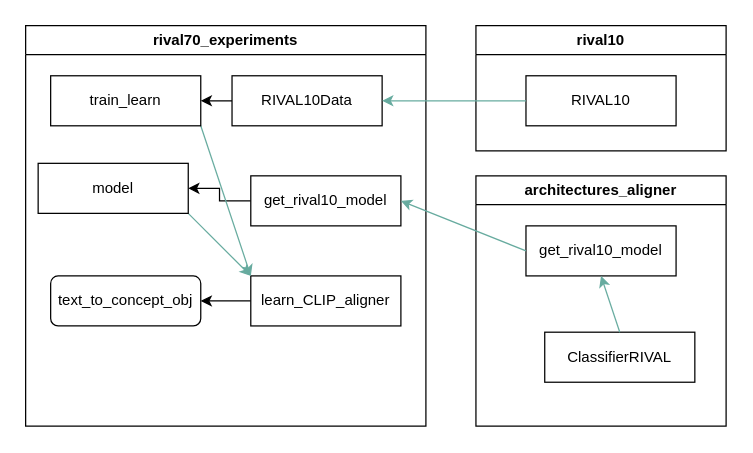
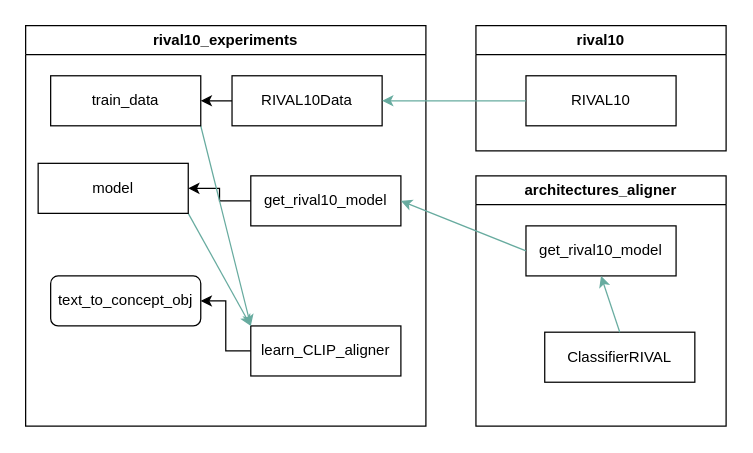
- <mxCell id="2" value="rival70_experiments" style="swimlane;whiteSpace=wrap;html=1;" parent="1" vertex="1"><mxGeometry x="20" y="20" width="320" height="320" as="geometry"><mxRectangle x="40" y="40" width="150" height="30" as="alternateBounds" /></mxGeometry></mxCell>
+ <mxCell id="2" value="rival10_experiments" style="swimlane;whiteSpace=wrap;html=1;" parent="1" vertex="1"><mxGeometry x="20" y="20" width="320" height="320" as="geometry"><mxRectangle x="40" y="40" width="150" height="30" as="alternateBounds" /></mxGeometry></mxCell>
- <mxCell id="11" value="train_learn" style="whiteSpace=wrap;html=1;" parent="2" vertex="1"><mxGeometry x="20" y="40" width="120" height="40" as="geometry" /></mxCell>
+ <mxCell id="11" value="train_data" style="whiteSpace=wrap;html=1;" parent="2" vertex="1"><mxGeometry x="20" y="40" width="120" height="40" as="geometry" /></mxCell>
- <mxCell id="5" value="learn_CLIP_aligner" style="whiteSpace=wrap;html=1;" parent="2" vertex="1"><mxGeometry x="180" y="200" width="120" height="40" as="geometry" /></mxCell>
+ <mxCell id="5" value="learn_CLIP_aligner" style="whiteSpace=wrap;html=1;" parent="2" vertex="1"><mxGeometry x="180" y="240" width="120" height="40" as="geometry" /></mxCell>
